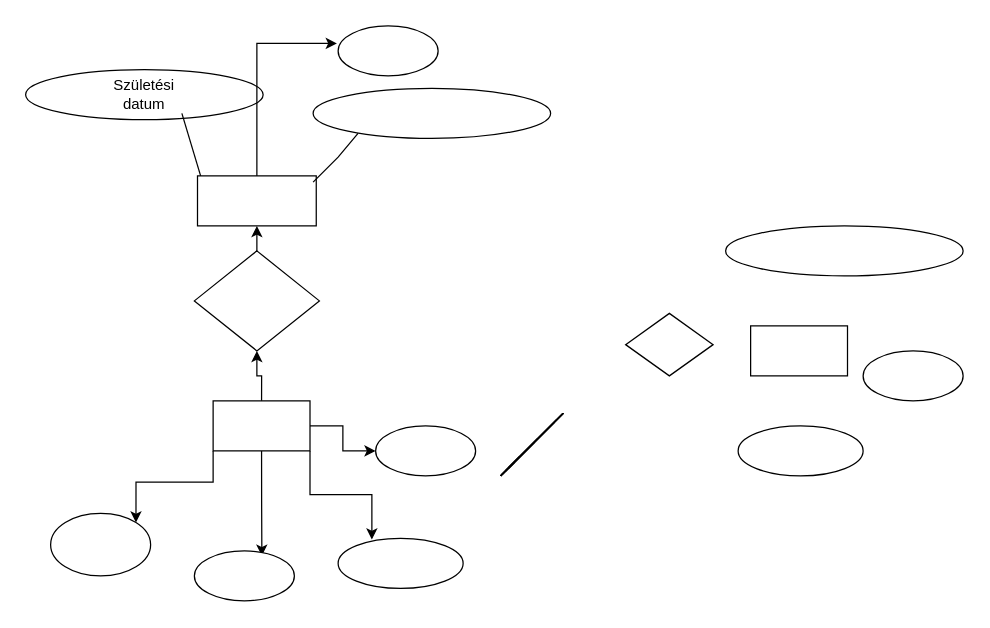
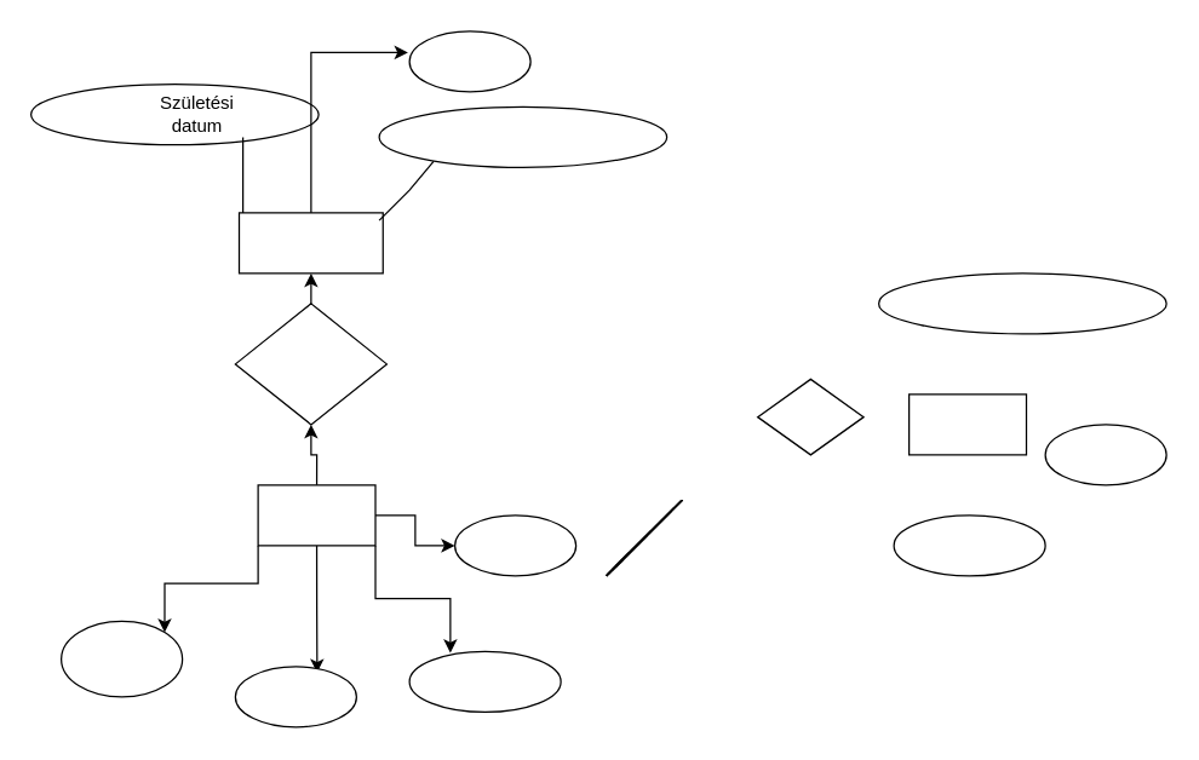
- <mxCell id="3" value="Születési datum" style="text;html=1;strokeColor=none;fillColor=none;align=center;verticalAlign=middle;whiteSpace=wrap;rounded=0;" vertex="1" parent="1"><mxGeometry x="85" y="60" width="60" height="30" as="geometry" /></mxCell>
+ <mxCell id="3" value="Születési datum" style="text;html=1;strokeColor=none;fillColor=none;align=center;verticalAlign=middle;whiteSpace=wrap;rounded=0;" vertex="1" parent="1"><mxGeometry x="100" y="60" width="60" height="30" as="geometry" /></mxCell>
